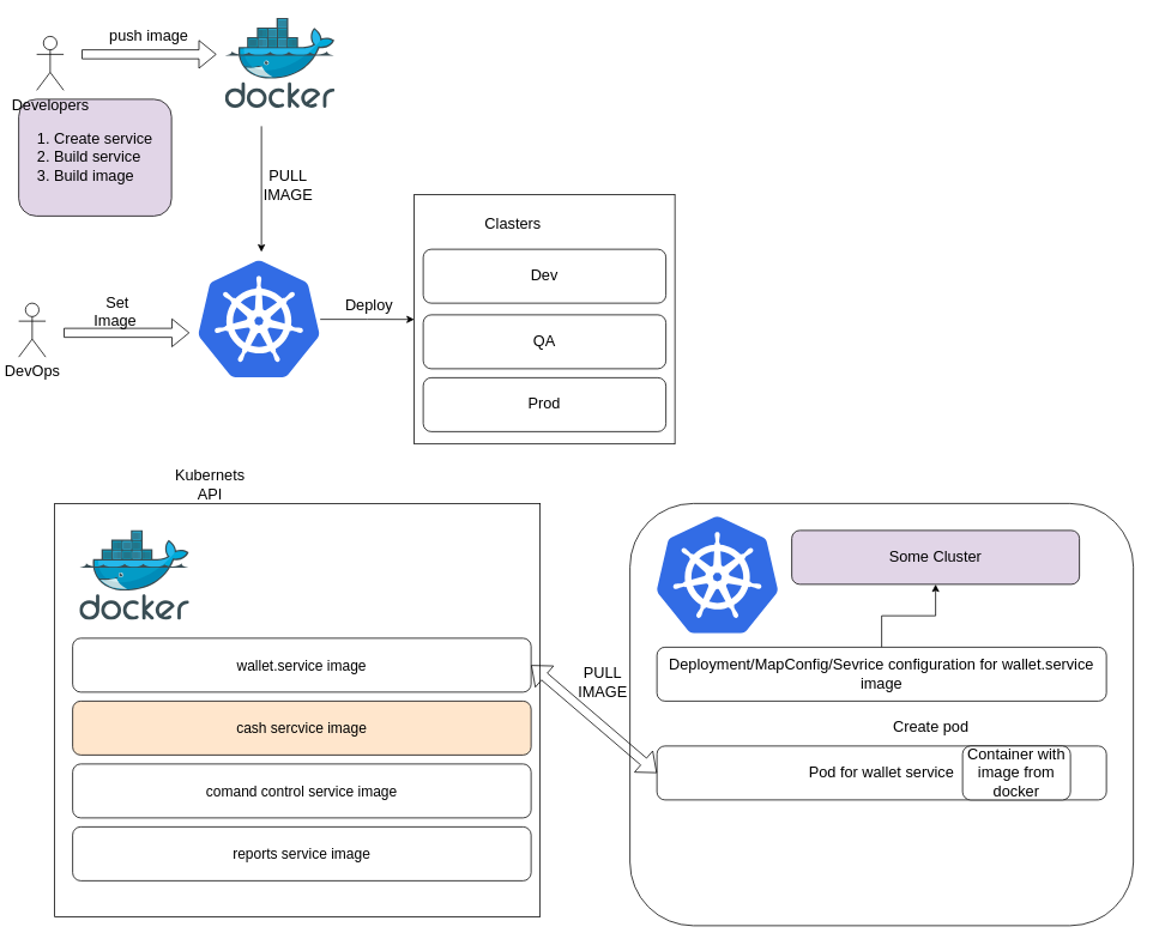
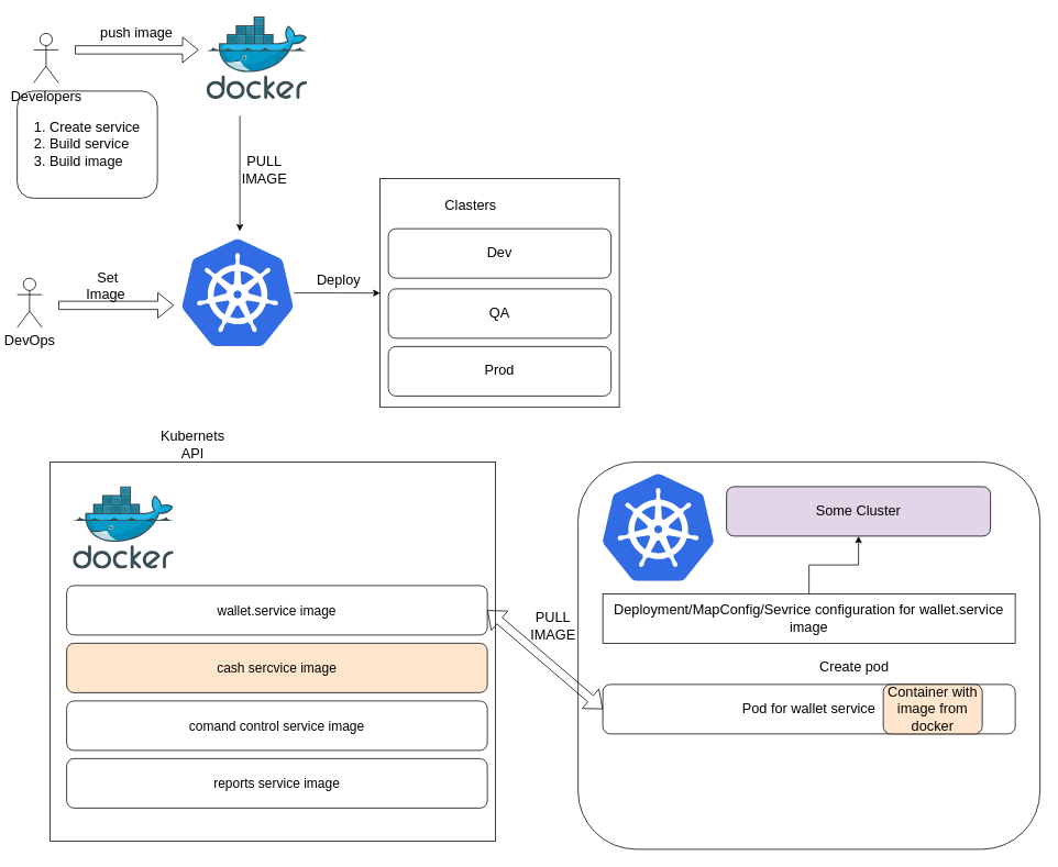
- <mxCell id="2" value="&lt;div style=&quot;text-align: justify; font-size: 17px;&quot;&gt;&lt;span style=&quot;font-size: 17px;&quot;&gt;1. Create service&lt;/span&gt;&lt;/div&gt;&lt;div style=&quot;text-align: justify; font-size: 17px;&quot;&gt;&lt;span style=&quot;font-size: 17px;&quot;&gt;2. Build service&lt;/span&gt;&lt;/div&gt;&lt;div style=&quot;text-align: justify; font-size: 17px;&quot;&gt;&lt;span style=&quot;font-size: 17px;&quot;&gt;3. Build image&lt;/span&gt;&lt;/div&gt;" style="rounded=1;whiteSpace=wrap;html=1;fontSize=17;fillColor=#e1d5e7;" vertex="1" parent="1"><mxGeometry x="20" y="110" width="170" height="130" as="geometry" /></mxCell>
+ <mxCell id="2" value="&lt;div style=&quot;text-align: justify; font-size: 17px;&quot;&gt;&lt;span style=&quot;font-size: 17px;&quot;&gt;1. Create service&lt;/span&gt;&lt;/div&gt;&lt;div style=&quot;text-align: justify; font-size: 17px;&quot;&gt;&lt;span style=&quot;font-size: 17px;&quot;&gt;2. Build service&lt;/span&gt;&lt;/div&gt;&lt;div style=&quot;text-align: justify; font-size: 17px;&quot;&gt;&lt;span style=&quot;font-size: 17px;&quot;&gt;3. Build image&lt;/span&gt;&lt;/div&gt;" style="rounded=1;whiteSpace=wrap;html=1;fontSize=17;" vertex="1" parent="1"><mxGeometry x="20" y="110" width="170" height="130" as="geometry" /></mxCell>
- <mxCell id="31" value="Deployment/MapConfig/Sevrice configuration for wallet.service image" style="rounded=1;whiteSpace=wrap;html=1;fontSize=17;" vertex="1" parent="1"><mxGeometry x="730" y="720" width="500" height="60" as="geometry" /></mxCell>
+ <mxCell id="31" value="Deployment/MapConfig/Sevrice configuration for wallet.service image" style="whiteSpace=wrap;html=1;fontSize=17;rounded=0;" vertex="1" parent="1"><mxGeometry x="730" y="720" width="500" height="60" as="geometry" /></mxCell>
- <mxCell id="36" value="Container with&lt;br&gt;image from docker" style="rounded=1;whiteSpace=wrap;html=1;fontSize=17;" vertex="1" parent="1"><mxGeometry x="1070" y="830" width="120" height="60" as="geometry" /></mxCell>
+ <mxCell id="36" value="Container with&lt;br&gt;image from docker" style="rounded=1;whiteSpace=wrap;html=1;fontSize=17;fillColor=#ffe6cc;" vertex="1" parent="1"><mxGeometry x="1070" y="830" width="120" height="60" as="geometry" /></mxCell>
